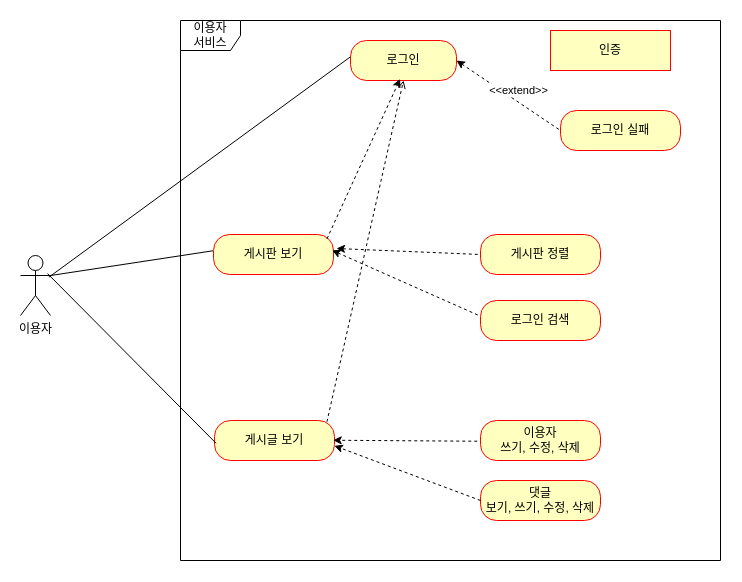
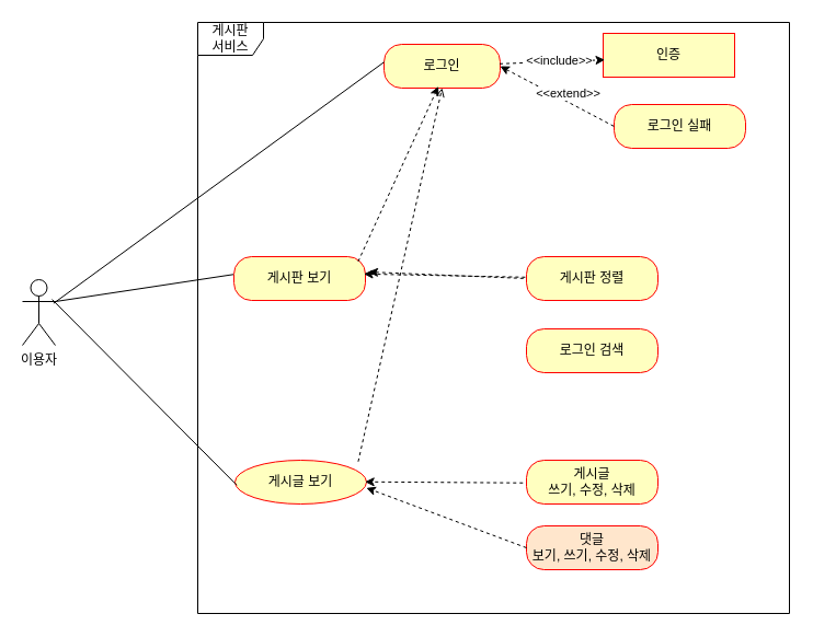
- <mxCell id="3" value="이용자&lt;br&gt;서비스" style="shape=umlFrame;whiteSpace=wrap;html=1;pointerEvents=0;" vertex="1" parent="1"><mxGeometry x="180" y="20" width="540" height="540" as="geometry" /></mxCell>
+ <mxCell id="3" value="게시판&lt;br&gt;서비스" style="shape=umlFrame;whiteSpace=wrap;html=1;pointerEvents=0;" vertex="1" parent="1"><mxGeometry x="180" y="20" width="540" height="540" as="geometry" /></mxCell>
+ <mxCell id="16" value="" style="endArrow=classic;html=1;rounded=0;entryX=0.013;entryY=0.605;entryDx=0;entryDy=0;entryPerimeter=0;exitX=0.996;exitY=0.445;exitDx=0;exitDy=0;exitPerimeter=0;dashed=1;endFill=1;" edge="1" parent="1" source="6" target="7"><mxGeometry width="50" height="50" relative="1" as="geometry"><mxPoint x="58" y="287" as="sourcePoint" /><mxPoint x="224" y="96" as="targetPoint" /></mxGeometry></mxCell>
+ <mxCell id="17" value="&amp;lt;&amp;lt;include&amp;gt;&amp;gt;" style="edgeLabel;html=1;align=center;verticalAlign=middle;resizable=0;points=[];" vertex="1" connectable="0" parent="16"><mxGeometry x="-0.043" y="2" relative="1" as="geometry"><mxPoint x="8" as="offset" /></mxGeometry></mxCell>
- <mxCell id="8" value="로그인 실패" style="rounded=1;whiteSpace=wrap;html=1;arcSize=40;fontColor=#000000;fillColor=#ffffc0;strokeColor=#ff0000;" vertex="1" parent="1"><mxGeometry x="560" y="110" width="120" height="40" as="geometry" /></mxCell>
+ <mxCell id="8" value="로그인 실패" style="rounded=1;whiteSpace=wrap;html=1;arcSize=40;fontColor=#000000;fillColor=#ffffc0;strokeColor=#ff0000;" vertex="1" parent="1"><mxGeometry x="560" y="95" width="120" height="40" as="geometry" /></mxCell>
- <mxCell id="23" value="" style="endArrow=none;html=1;rounded=0;entryX=-0.013;entryY=0.375;entryDx=0;entryDy=0;exitX=0.988;exitY=0.396;exitDx=0;exitDy=0;dashed=1;endFill=0;exitPerimeter=0;entryPerimeter=0;startArrow=classic;startFill=1;" edge="1" parent="1" source="9" target="10"><mxGeometry width="50" height="50" relative="1" as="geometry"><mxPoint x="346" y="258" as="sourcePoint" /><mxPoint x="490" y="264" as="targetPoint" /></mxGeometry></mxCell>
+ <mxCell id="23" value="" style="endArrow=none;html=1;rounded=0;exitX=0.988;exitY=0.396;exitDx=0;exitDy=0;dashed=1;endFill=0;exitPerimeter=0;startArrow=classic;startFill=1;" edge="1" parent="1" source="9" target="4"><mxGeometry width="50" height="50" relative="1" as="geometry"><mxPoint x="346" y="258" as="sourcePoint" /><mxPoint x="490" y="264" as="targetPoint" /></mxGeometry></mxCell>
- <mxCell id="5" value="게시글 보기" style="rounded=1;whiteSpace=wrap;html=1;arcSize=40;fontColor=#000000;fillColor=#ffffc0;strokeColor=#ff0000;" vertex="1" parent="1"><mxGeometry x="214" y="420" width="120" height="40" as="geometry" /></mxCell>
+ <mxCell id="5" value="게시글 보기" style="ellipse;whiteSpace=wrap;html=1;arcSize=40;fontColor=#000000;fillColor=#ffffc0;strokeColor=#ff0000;" vertex="1" parent="1"><mxGeometry x="214" y="420" width="120" height="40" as="geometry" /></mxCell>
- <mxCell id="11" value="이용자 &lt;br&gt;쓰기, 수정, 삭제" style="rounded=1;whiteSpace=wrap;html=1;arcSize=40;fontColor=#000000;fillColor=#ffffc0;strokeColor=#ff0000;" vertex="1" parent="1"><mxGeometry x="480" y="420" width="120" height="40" as="geometry" /></mxCell>
+ <mxCell id="11" value="게시글 &lt;br&gt;쓰기, 수정, 삭제" style="rounded=1;whiteSpace=wrap;html=1;arcSize=40;fontColor=#000000;fillColor=#ffffc0;strokeColor=#ff0000;" vertex="1" parent="1"><mxGeometry x="480" y="420" width="120" height="40" as="geometry" /></mxCell>
- <mxCell id="12" value="댓글 &lt;br&gt;보기, 쓰기, 수정, 삭제" style="rounded=1;whiteSpace=wrap;html=1;arcSize=40;fontColor=#000000;fillColor=#ffffc0;strokeColor=#ff0000;" vertex="1" parent="1"><mxGeometry x="480" y="480" width="120" height="40" as="geometry" /></mxCell>
+ <mxCell id="12" value="댓글 &lt;br&gt;보기, 쓰기, 수정, 삭제" style="rounded=1;whiteSpace=wrap;html=1;arcSize=40;fontColor=#000000;fillColor=#ffe6cc;strokeColor=#ff0000;" vertex="1" parent="1"><mxGeometry x="480" y="480" width="120" height="40" as="geometry" /></mxCell>
